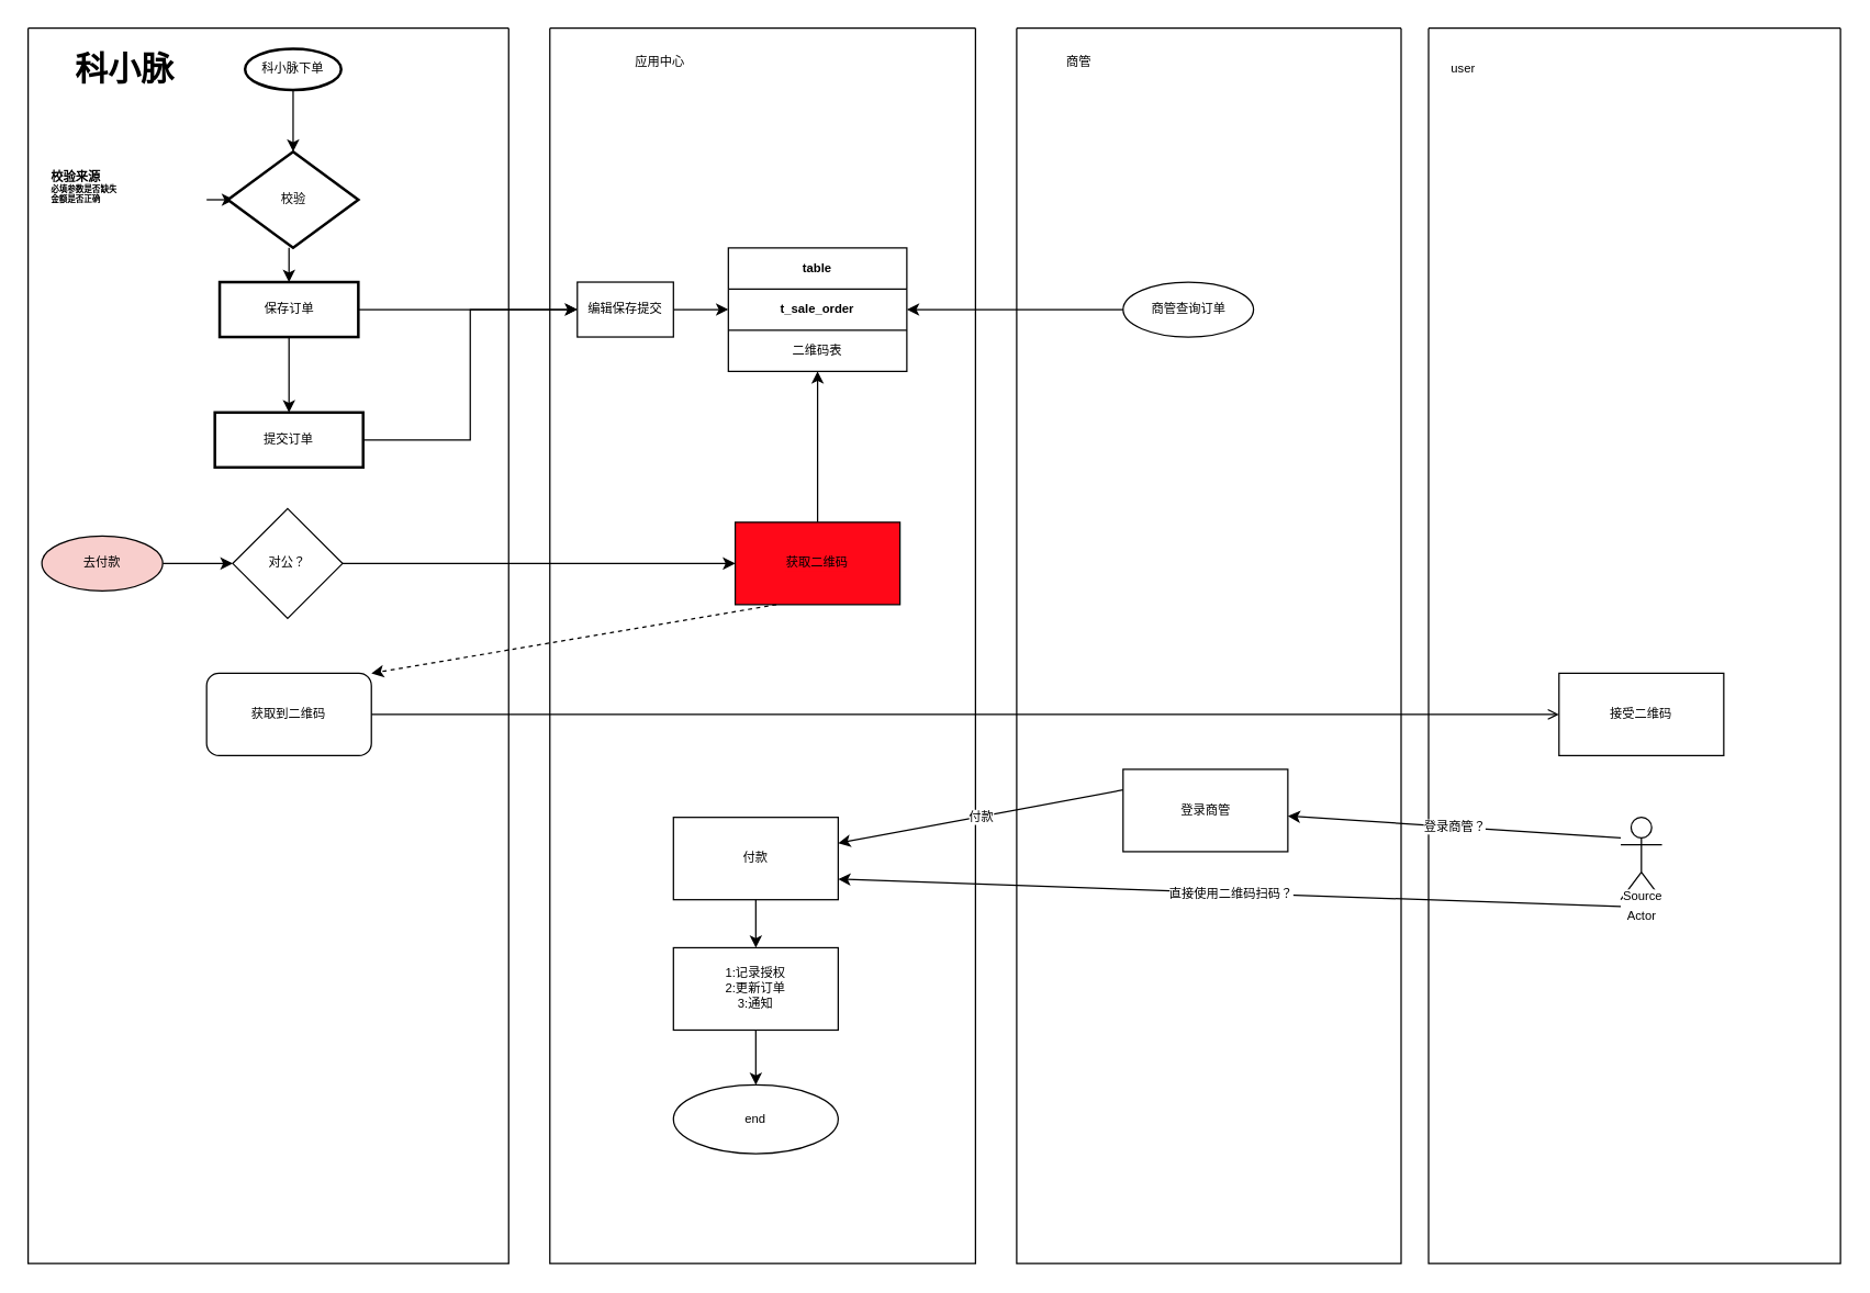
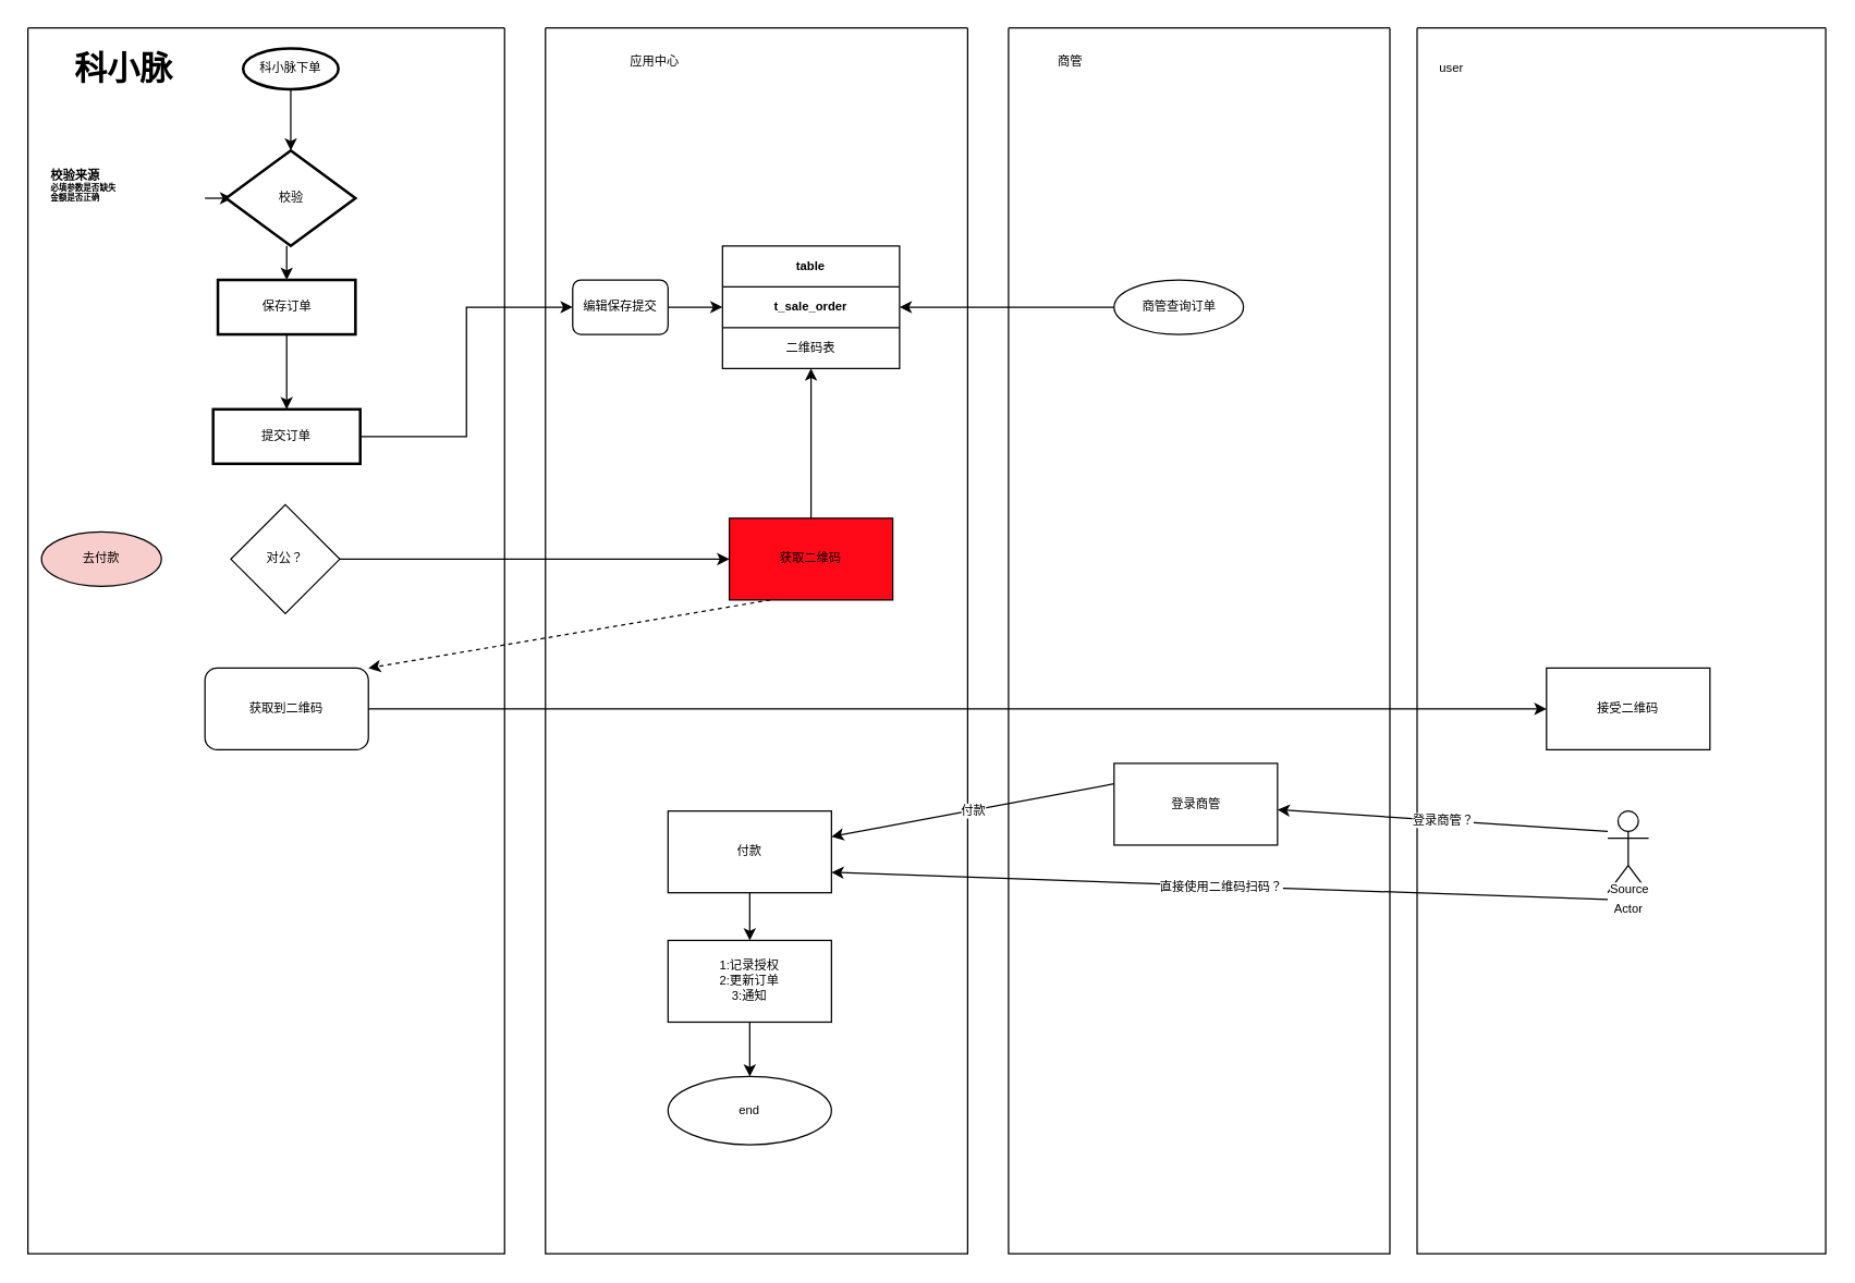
- <mxCell id="19" style="edgeStyle=orthogonalEdgeStyle;rounded=0;orthogonalLoop=1;jettySize=auto;html=1;exitX=1;exitY=0.5;exitDx=0;exitDy=0;entryX=0;entryY=0.5;entryDx=0;entryDy=0;fontSize=9;" edge="1" parent="1" source="6" target="38"><mxGeometry relative="1" as="geometry"><Array as="points"><mxPoint x="260" y="225" /></Array></mxGeometry></mxCell>
- <mxCell id="38" value="编辑保存提交" style="rounded=0;whiteSpace=wrap;html=1;fontSize=9;" vertex="1" parent="36"><mxGeometry x="20" y="185" width="70" height="40" as="geometry" /></mxCell>
+ <mxCell id="38" value="编辑保存提交" style="whiteSpace=wrap;html=1;fontSize=9;rounded=1;" vertex="1" parent="36"><mxGeometry x="20" y="185" width="70" height="40" as="geometry" /></mxCell>
- <mxCell id="9" style="edgeStyle=orthogonalEdgeStyle;rounded=0;orthogonalLoop=1;jettySize=auto;html=1;exitX=1;exitY=0.5;exitDx=0;exitDy=0;fontSize=9;" edge="1" parent="4" source="10" target="11"><mxGeometry relative="1" as="geometry" /></mxCell>
- <mxCell id="53" style="edgeStyle=orthogonalEdgeStyle;rounded=0;orthogonalLoop=1;jettySize=auto;html=1;entryX=0;entryY=0.5;entryDx=0;entryDy=0;fontSize=9;endArrow=open;" edge="1" parent="1" source="12" target="29"><mxGeometry relative="1" as="geometry" /></mxCell>
+ <mxCell id="53" style="edgeStyle=orthogonalEdgeStyle;rounded=0;orthogonalLoop=1;jettySize=auto;html=1;entryX=0;entryY=0.5;entryDx=0;entryDy=0;fontSize=9;" edge="1" parent="1" source="12" target="29"><mxGeometry relative="1" as="geometry" /></mxCell>
